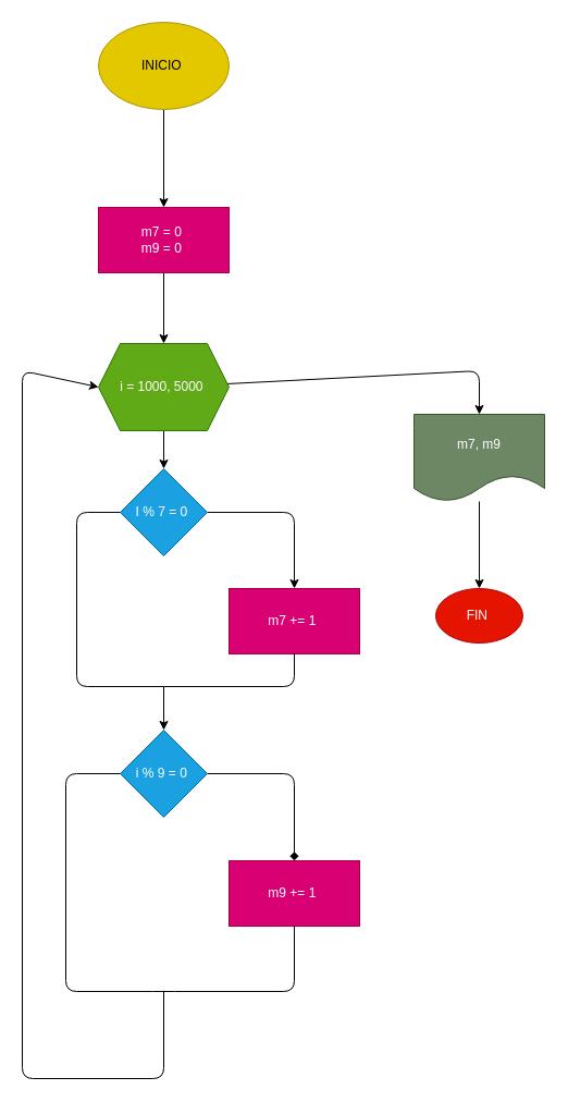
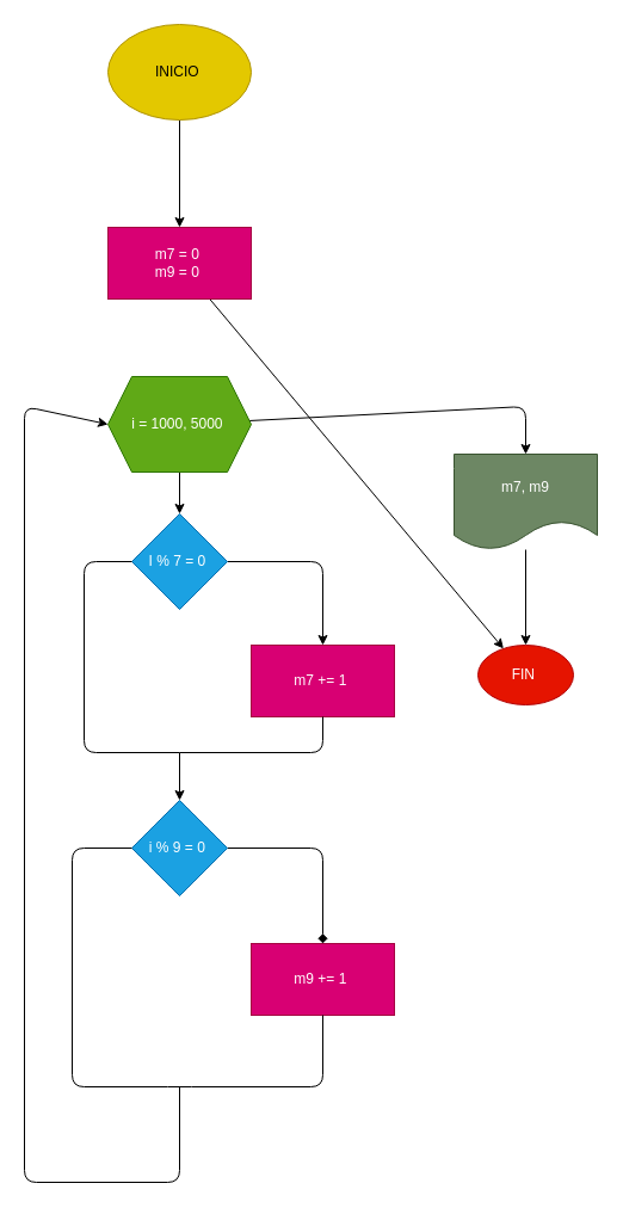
- <mxCell id="4" style="edgeStyle=none;html=1;entryX=0.5;entryY=0;entryDx=0;entryDy=0;" edge="1" parent="1" source="5" target="8"><mxGeometry relative="1" as="geometry" /></mxCell>
+ <mxCell id="4" style="edgeStyle=none;html=1;" edge="1" parent="1" source="5" target="11"><mxGeometry relative="1" as="geometry" /></mxCell>
